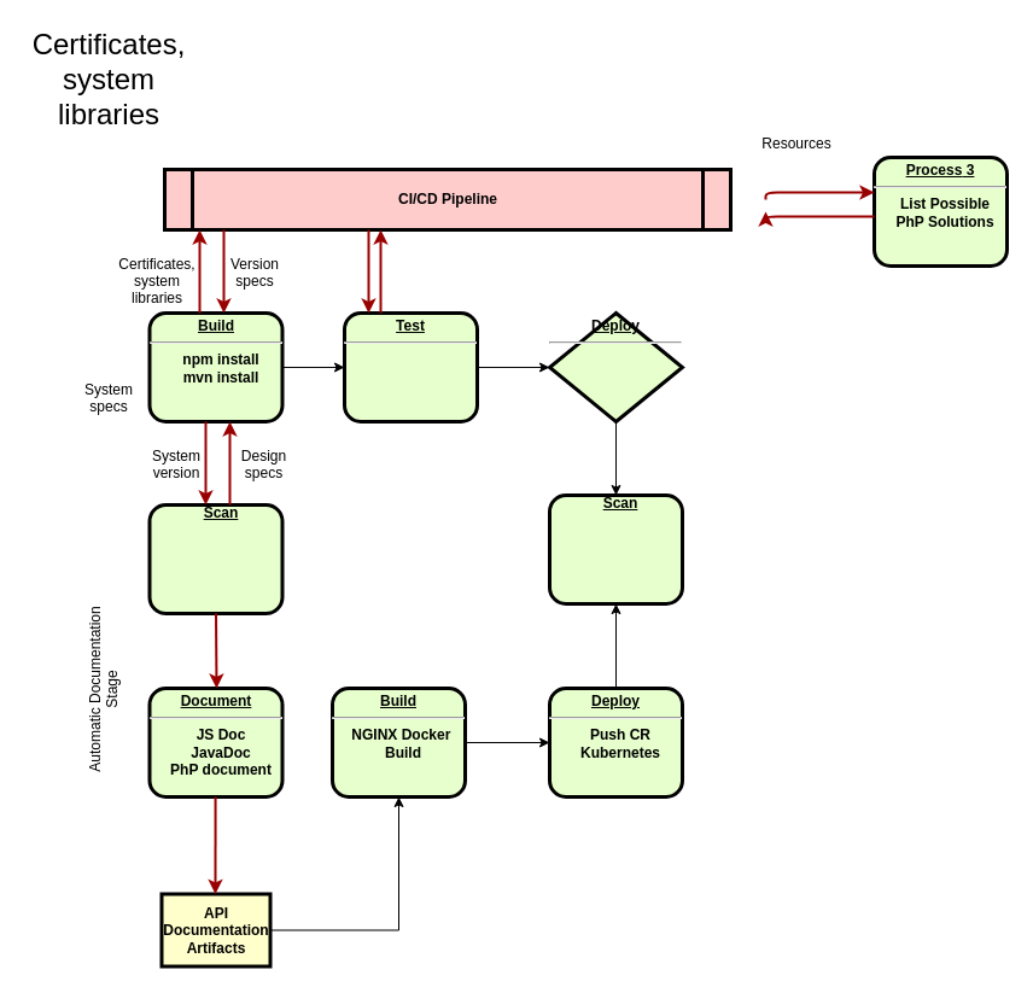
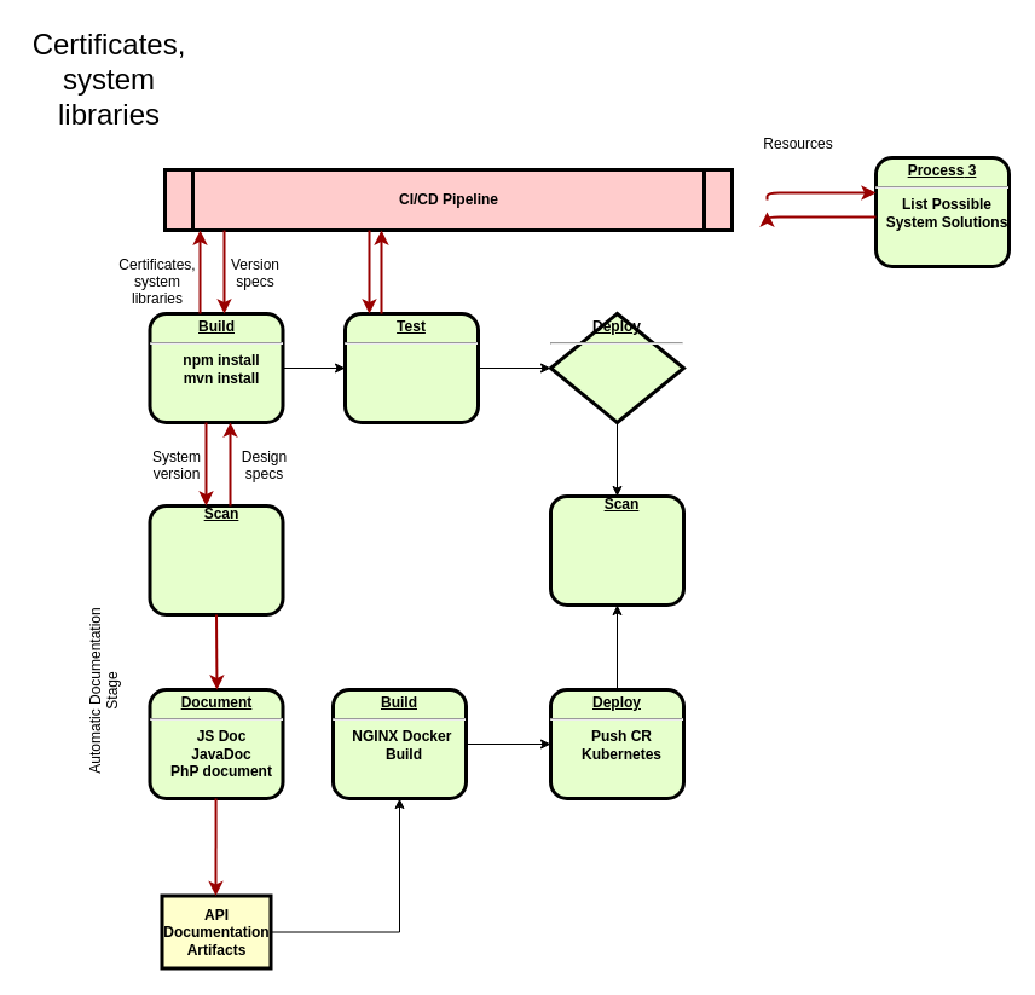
- <mxCell id="3" value="&lt;p style=&quot;margin: 0px; margin-top: 4px; text-align: center; text-decoration: underline;&quot;&gt;&lt;strong&gt;&lt;strong&gt;Process&lt;/strong&gt; 3&lt;br /&gt;&lt;/strong&gt;&lt;/p&gt;&lt;hr /&gt;&lt;p style=&quot;margin: 0px; margin-left: 8px;&quot;&gt;List Possible&lt;/p&gt;&lt;p style=&quot;margin: 0px; margin-left: 8px;&quot;&gt;PhP Solutions&lt;/p&gt;" style="verticalAlign=middle;align=center;overflow=fill;fontSize=12;fontFamily=Helvetica;html=1;rounded=1;fontStyle=1;strokeWidth=3;fillColor=#E6FFCC" parent="1" vertex="1"><mxGeometry x="724" y="130" width="110" height="90" as="geometry" /></mxCell>
+ <mxCell id="3" value="&lt;p style=&quot;margin: 0px; margin-top: 4px; text-align: center; text-decoration: underline;&quot;&gt;&lt;strong&gt;&lt;strong&gt;Process&lt;/strong&gt; 3&lt;br /&gt;&lt;/strong&gt;&lt;/p&gt;&lt;hr /&gt;&lt;p style=&quot;margin: 0px; margin-left: 8px;&quot;&gt;List Possible&lt;/p&gt;&lt;p style=&quot;margin: 0px; margin-left: 8px;&quot;&gt;System Solutions&lt;/p&gt;" style="verticalAlign=middle;align=center;overflow=fill;fontSize=12;fontFamily=Helvetica;html=1;rounded=1;fontStyle=1;strokeWidth=3;fillColor=#E6FFCC" parent="1" vertex="1"><mxGeometry x="724" y="130" width="110" height="90" as="geometry" /></mxCell>
- <mxCell id="20" value="System&#10;specs" style="text;spacingTop=-5;align=center" parent="1" vertex="1"><mxGeometry x="75" y="314" width="30" height="20" as="geometry" /></mxCell>
